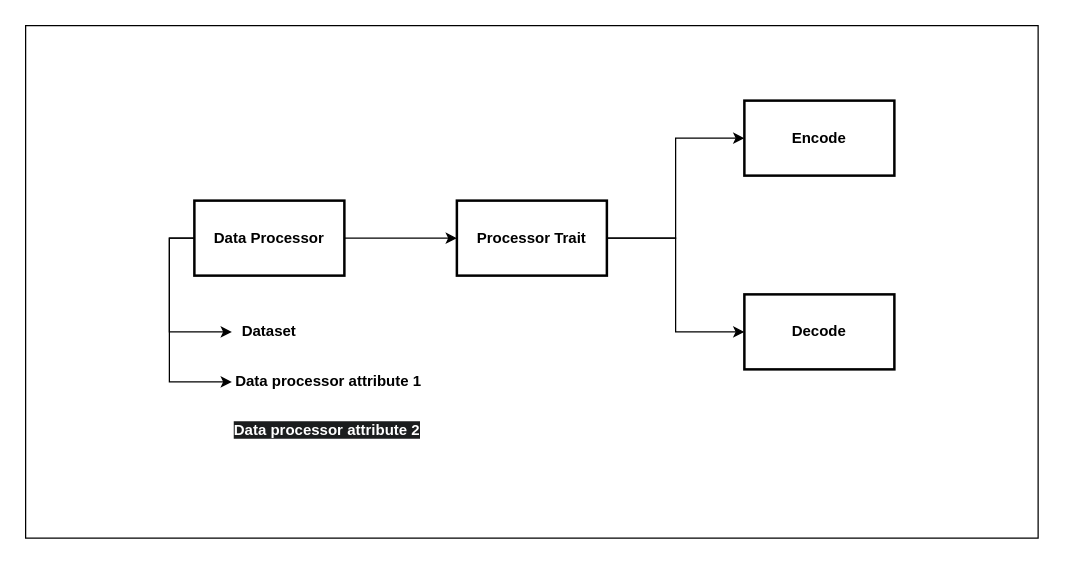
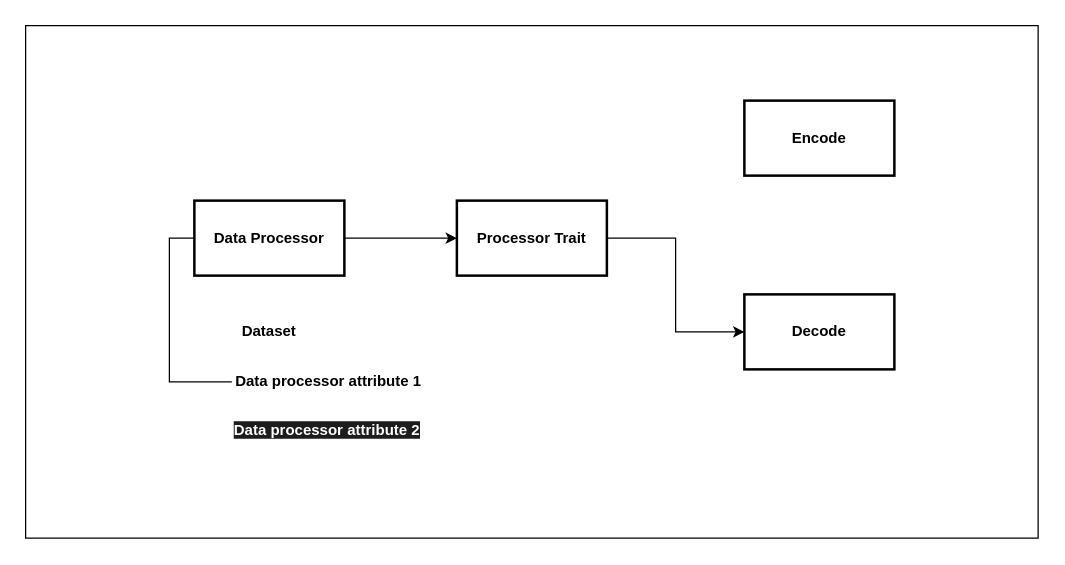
- <mxCell id="10" style="edgeStyle=orthogonalEdgeStyle;rounded=0;orthogonalLoop=1;jettySize=auto;html=1;exitX=1;exitY=0.5;exitDx=0;exitDy=0;entryX=0;entryY=0.5;entryDx=0;entryDy=0;" edge="1" parent="1" source="12" target="13"><mxGeometry relative="1" as="geometry" /></mxCell>
- <mxCell id="3" style="edgeStyle=orthogonalEdgeStyle;rounded=0;orthogonalLoop=1;jettySize=auto;html=1;exitX=0;exitY=0.5;exitDx=0;exitDy=0;entryX=0;entryY=0.5;entryDx=0;entryDy=0;" edge="1" parent="1" source="6" target="7"><mxGeometry relative="1" as="geometry" /></mxCell>
- <mxCell id="4" style="edgeStyle=orthogonalEdgeStyle;rounded=0;orthogonalLoop=1;jettySize=auto;html=1;exitX=0;exitY=0.5;exitDx=0;exitDy=0;entryX=0;entryY=0.5;entryDx=0;entryDy=0;" edge="1" parent="1" source="6" target="8"><mxGeometry relative="1" as="geometry" /></mxCell>
+ <mxCell id="4" style="edgeStyle=orthogonalEdgeStyle;rounded=0;orthogonalLoop=1;jettySize=auto;html=1;exitX=0;exitY=0.5;exitDx=0;exitDy=0;entryX=0;entryY=0.5;entryDx=0;entryDy=0;endArrow=none;" edge="1" parent="1" source="6" target="8"><mxGeometry relative="1" as="geometry" /></mxCell>
